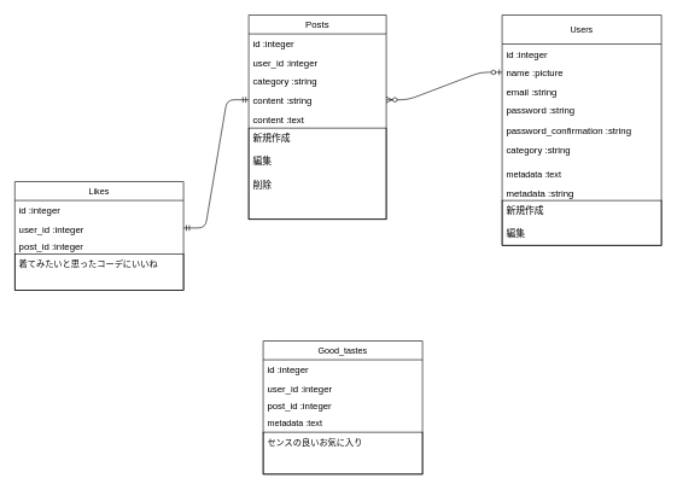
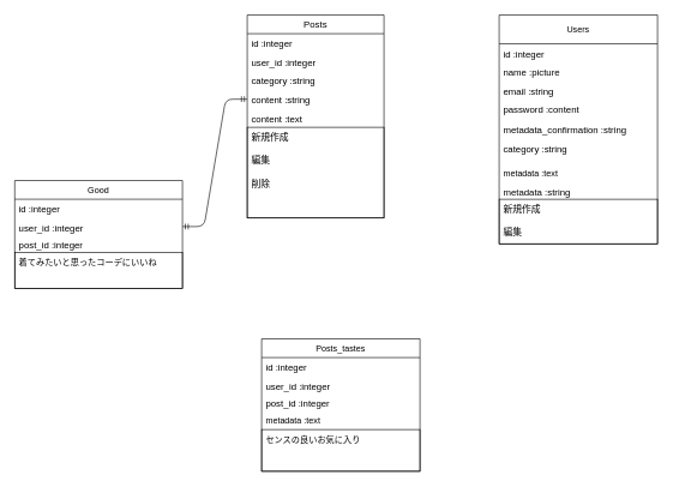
- <mxCell id="25" value="" style="edgeStyle=entityRelationEdgeStyle;fontSize=12;html=1;endArrow=ERzeroToMany;startArrow=ERzeroToOne;entryX=1;entryY=0.5;entryDx=0;entryDy=0;exitX=0;exitY=0.5;exitDx=0;exitDy=0;" parent="1" source="4" target="16" edge="1"><mxGeometry width="100" height="100" relative="1" as="geometry"><mxPoint x="393" y="131" as="sourcePoint" /><mxPoint x="233" y="130" as="targetPoint" /></mxGeometry></mxCell>
- <mxCell id="6" value="password :string" style="text;strokeColor=none;fillColor=none;align=left;verticalAlign=top;spacingLeft=4;spacingRight=4;overflow=hidden;rotatable=0;points=[[0,0.5],[1,0.5]];portConstraint=eastwest;fontSize=13;" parent="2" vertex="1"><mxGeometry y="118" width="220" height="28" as="geometry" /></mxCell>
+ <mxCell id="6" value="password :content" style="text;strokeColor=none;fillColor=none;align=left;verticalAlign=top;spacingLeft=4;spacingRight=4;overflow=hidden;rotatable=0;points=[[0,0.5],[1,0.5]];portConstraint=eastwest;fontSize=13;" parent="2" vertex="1"><mxGeometry y="118" width="220" height="28" as="geometry" /></mxCell>
- <mxCell id="7" value="password_confirmation :string" style="text;strokeColor=none;fillColor=none;align=left;verticalAlign=top;spacingLeft=4;spacingRight=4;overflow=hidden;rotatable=0;points=[[0,0.5],[1,0.5]];portConstraint=eastwest;fontSize=13;" parent="2" vertex="1"><mxGeometry y="146" width="220" height="26" as="geometry" /></mxCell>
+ <mxCell id="7" value="metadata_confirmation :string" style="text;strokeColor=none;fillColor=none;align=left;verticalAlign=top;spacingLeft=4;spacingRight=4;overflow=hidden;rotatable=0;points=[[0,0.5],[1,0.5]];portConstraint=eastwest;fontSize=13;" parent="2" vertex="1"><mxGeometry y="146" width="220" height="26" as="geometry" /></mxCell>
- <mxCell id="26" value="Likes" style="swimlane;fontStyle=0;childLayout=stackLayout;horizontal=1;startSize=26;fillColor=none;horizontalStack=0;resizeParent=1;resizeParentMax=0;resizeLast=0;collapsible=1;marginBottom=0;" parent="1" vertex="1"><mxGeometry x="20" y="250" width="233" height="150" as="geometry" /></mxCell>
+ <mxCell id="26" value="Good" style="swimlane;fontStyle=0;childLayout=stackLayout;horizontal=1;startSize=26;fillColor=none;horizontalStack=0;resizeParent=1;resizeParentMax=0;resizeLast=0;collapsible=1;marginBottom=0;" parent="1" vertex="1"><mxGeometry x="20" y="250" width="233" height="150" as="geometry" /></mxCell>
- <mxCell id="19" value="Good_tastes" style="swimlane;fontStyle=0;childLayout=stackLayout;horizontal=1;startSize=26;fillColor=none;horizontalStack=0;resizeParent=1;resizeParentMax=0;resizeLast=0;collapsible=1;marginBottom=0;" parent="1" vertex="1"><mxGeometry x="363" y="470" width="220" height="184" as="geometry" /></mxCell>
+ <mxCell id="19" value="Posts_tastes" style="swimlane;fontStyle=0;childLayout=stackLayout;horizontal=1;startSize=26;fillColor=none;horizontalStack=0;resizeParent=1;resizeParentMax=0;resizeLast=0;collapsible=1;marginBottom=0;" parent="1" vertex="1"><mxGeometry x="363" y="470" width="220" height="184" as="geometry" /></mxCell>
